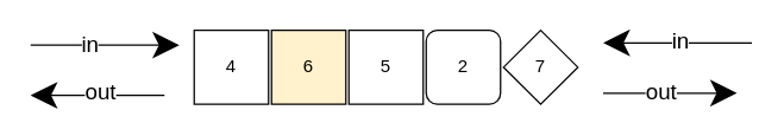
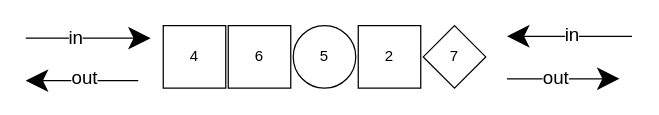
- <mxCell id="7" value="6" style="whiteSpace=wrap;html=1;fillColor=#fff2cc;" vertex="1" parent="1"><mxGeometry x="182" y="20" width="50" height="50" as="geometry" /></mxCell>
+ <mxCell id="7" value="6" style="whiteSpace=wrap;html=1;" vertex="1" parent="1"><mxGeometry x="182" y="20" width="50" height="50" as="geometry" /></mxCell>
- <mxCell id="8" value="5" style="whiteSpace=wrap;html=1;" vertex="1" parent="1"><mxGeometry x="234" y="20" width="50" height="50" as="geometry" /></mxCell>
+ <mxCell id="8" value="5" style="ellipse;whiteSpace=wrap;html=1;" vertex="1" parent="1"><mxGeometry x="234" y="20" width="50" height="50" as="geometry" /></mxCell>
- <mxCell id="9" value="2" style="whiteSpace=wrap;html=1;rounded=1;" vertex="1" parent="1"><mxGeometry x="286" y="20" width="50" height="50" as="geometry" /></mxCell>
+ <mxCell id="9" value="2" style="whiteSpace=wrap;html=1;" vertex="1" parent="1"><mxGeometry x="286" y="20" width="50" height="50" as="geometry" /></mxCell>
